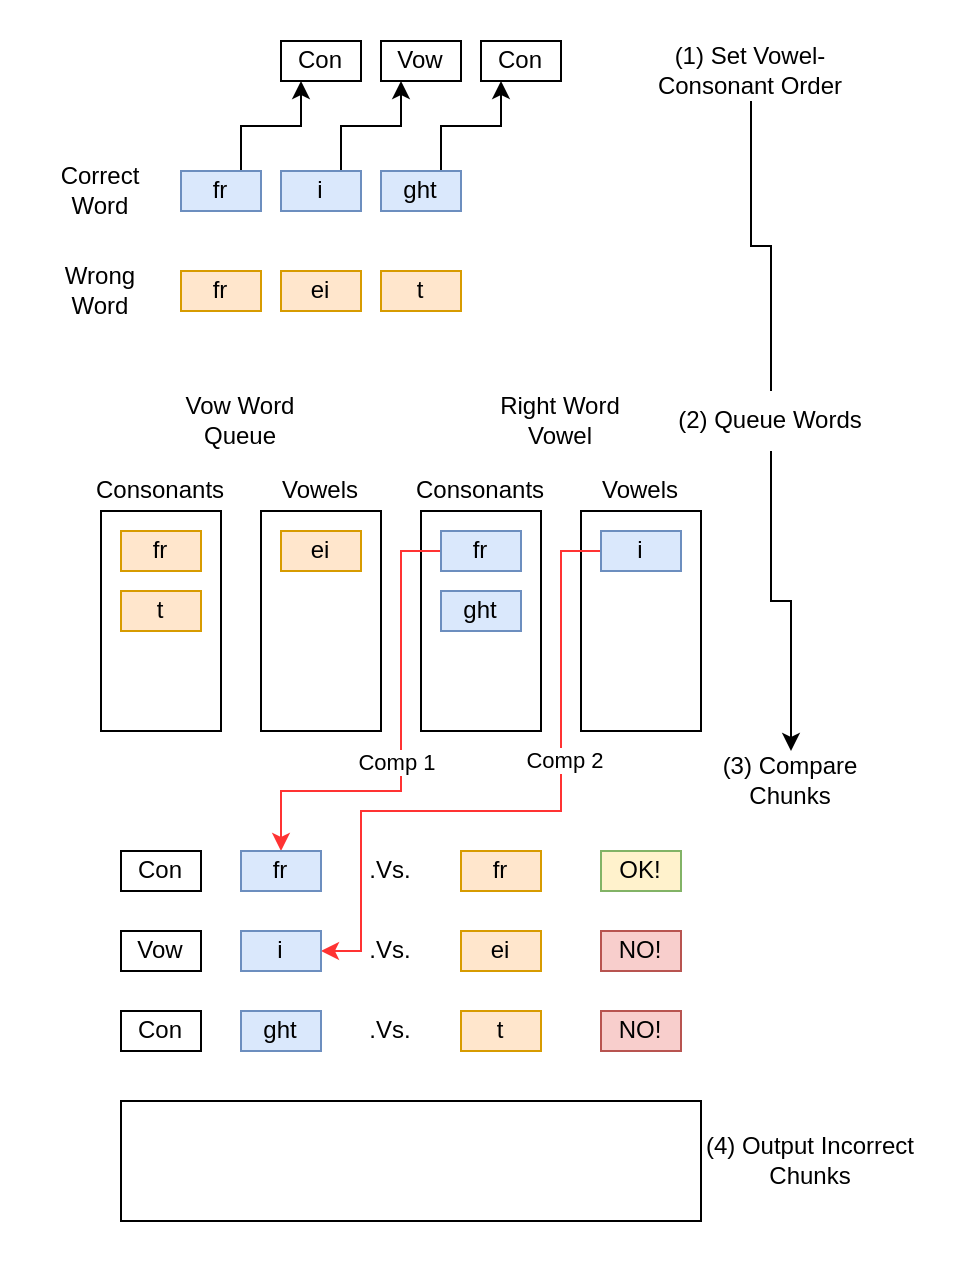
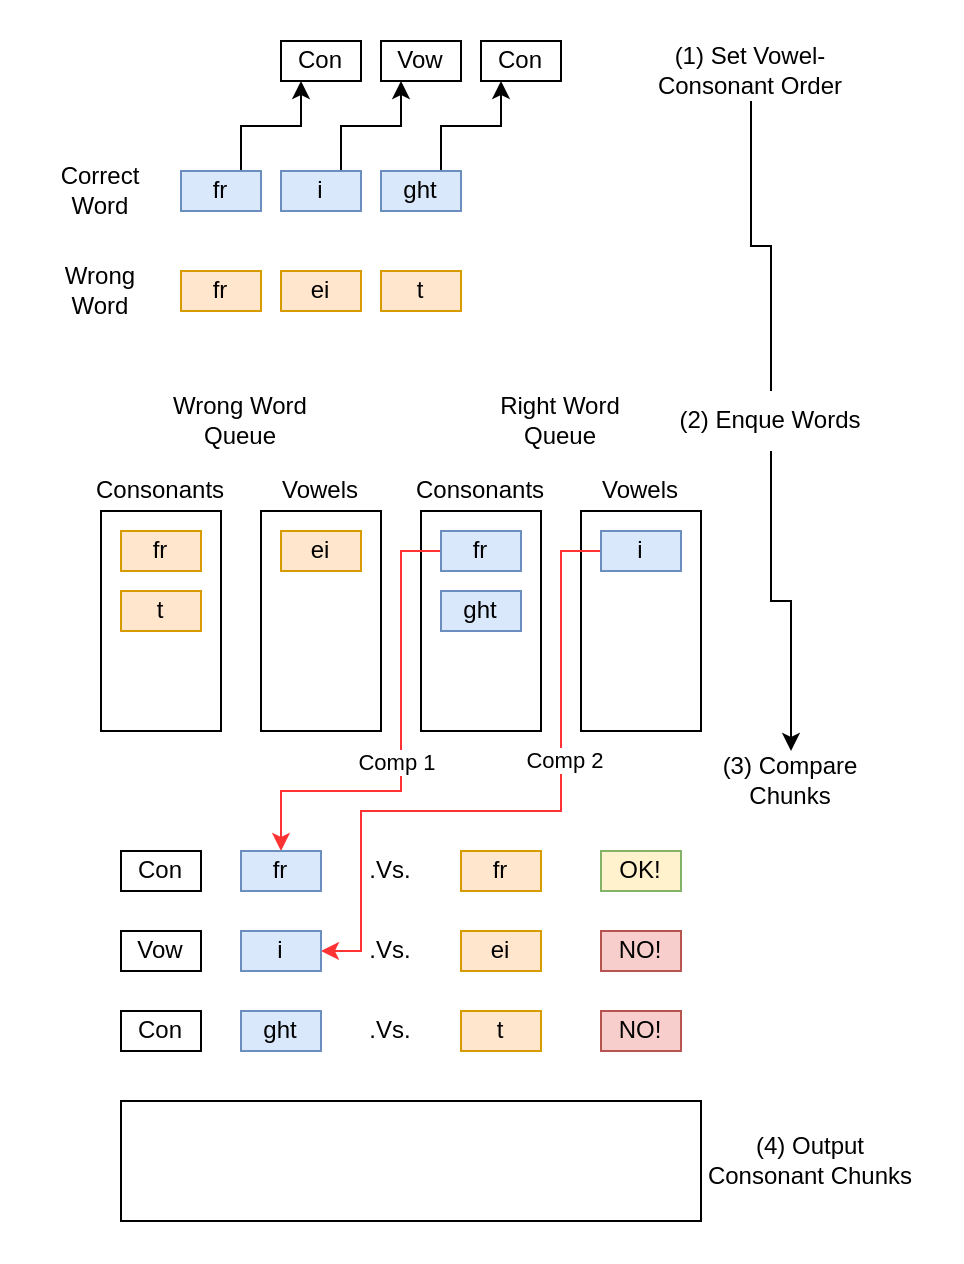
- <mxCell id="18" value="Vow Word Queue" style="text;html=1;strokeColor=none;fillColor=none;align=center;verticalAlign=middle;whiteSpace=wrap;rounded=0;" vertex="1" parent="1"><mxGeometry x="80" y="195" width="80" height="30" as="geometry" /></mxCell>
+ <mxCell id="18" value="Wrong Word Queue" style="text;html=1;strokeColor=none;fillColor=none;align=center;verticalAlign=middle;whiteSpace=wrap;rounded=0;" vertex="1" parent="1"><mxGeometry x="80" y="195" width="80" height="30" as="geometry" /></mxCell>
- <mxCell id="26" value="Right Word Vowel" style="text;html=1;strokeColor=none;fillColor=none;align=center;verticalAlign=middle;whiteSpace=wrap;rounded=0;" vertex="1" parent="1"><mxGeometry x="240" y="195" width="80" height="30" as="geometry" /></mxCell>
+ <mxCell id="26" value="Right Word Queue" style="text;html=1;strokeColor=none;fillColor=none;align=center;verticalAlign=middle;whiteSpace=wrap;rounded=0;" vertex="1" parent="1"><mxGeometry x="240" y="195" width="80" height="30" as="geometry" /></mxCell>
- <mxCell id="39" value="(2) Queue Words" style="text;html=1;strokeColor=none;fillColor=none;align=center;verticalAlign=middle;whiteSpace=wrap;rounded=0;" vertex="1" parent="1"><mxGeometry x="330" y="195" width="110" height="30" as="geometry" /></mxCell>
+ <mxCell id="39" value="(2) Enque Words" style="text;html=1;strokeColor=none;fillColor=none;align=center;verticalAlign=middle;whiteSpace=wrap;rounded=0;" vertex="1" parent="1"><mxGeometry x="330" y="195" width="110" height="30" as="geometry" /></mxCell>
- <mxCell id="56" value="(4) Output Incorrect Chunks" style="text;html=1;strokeColor=none;fillColor=none;align=center;verticalAlign=middle;whiteSpace=wrap;rounded=0;" vertex="1" parent="1"><mxGeometry x="350" y="565" width="110" height="30" as="geometry" /></mxCell>
+ <mxCell id="56" value="(4) Output Consonant Chunks" style="text;html=1;strokeColor=none;fillColor=none;align=center;verticalAlign=middle;whiteSpace=wrap;rounded=0;" vertex="1" parent="1"><mxGeometry x="350" y="565" width="110" height="30" as="geometry" /></mxCell>
